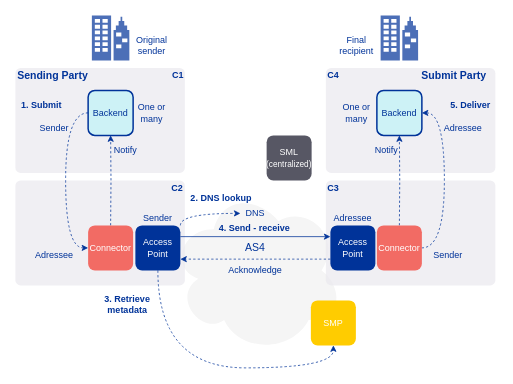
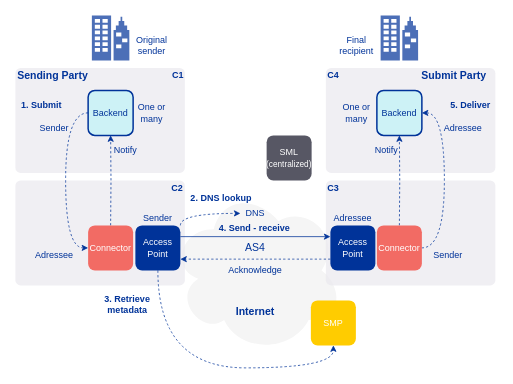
+ <mxCell id="14" value="Internet" style="text;html=1;strokeColor=none;fillColor=none;align=center;verticalAlign=middle;whiteSpace=wrap;rounded=0;fontColor=#003399;fontStyle=1;fontSize=14;" vertex="1" parent="1"><mxGeometry x="320" y="405" width="40" height="20" as="geometry" /></mxCell>
